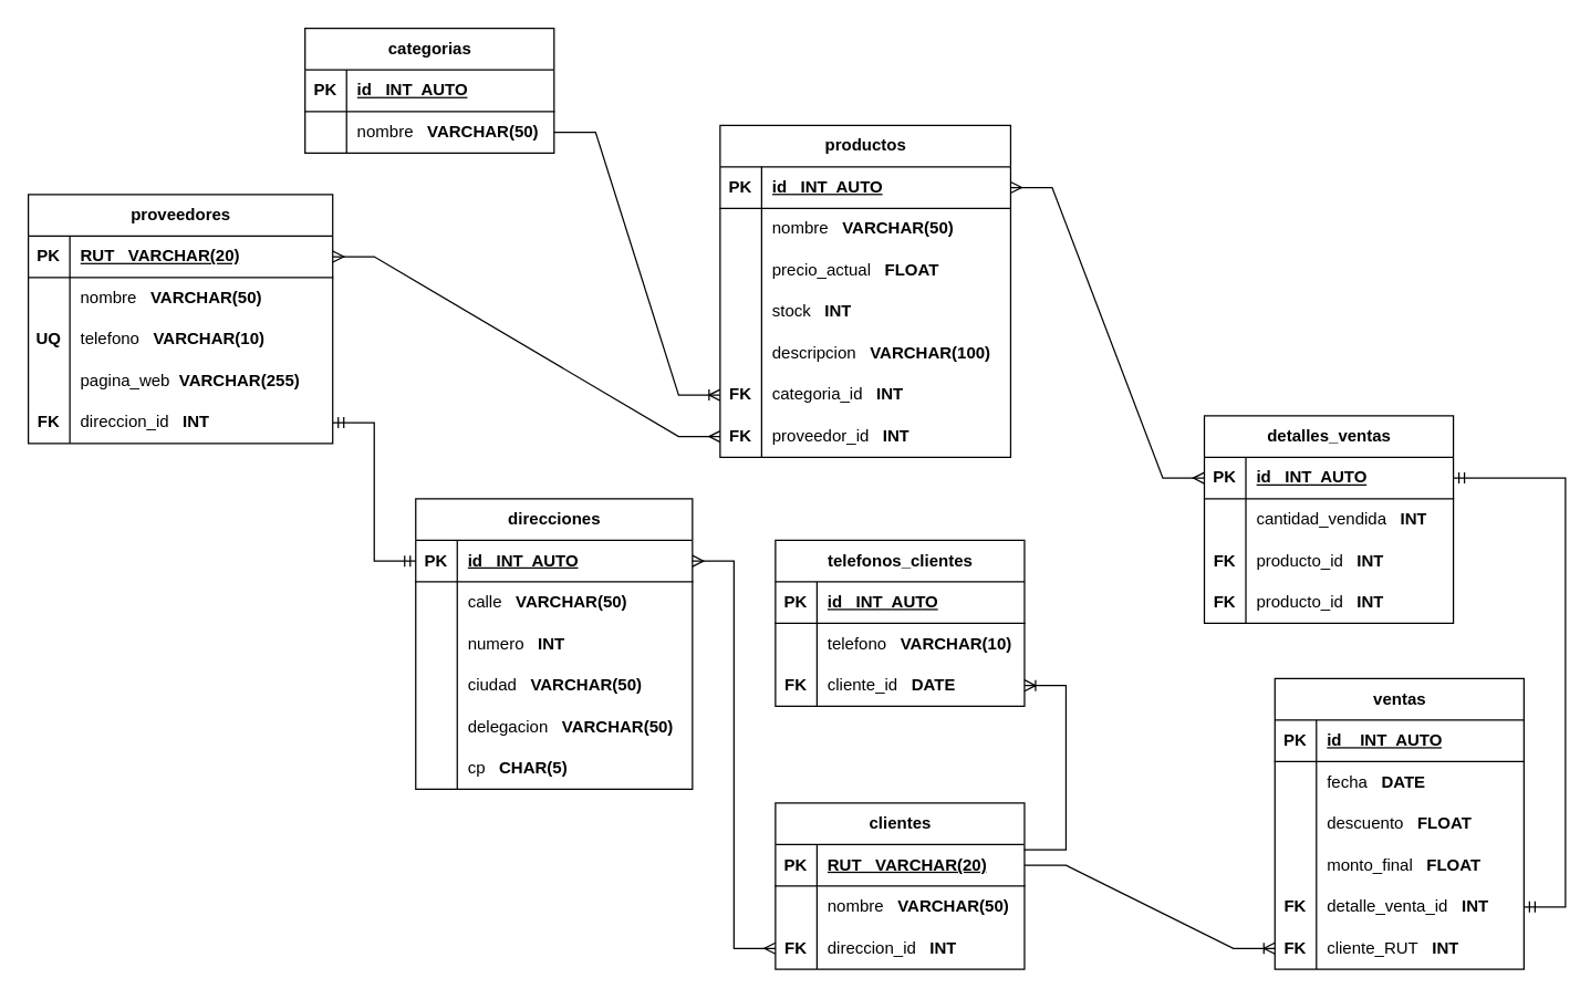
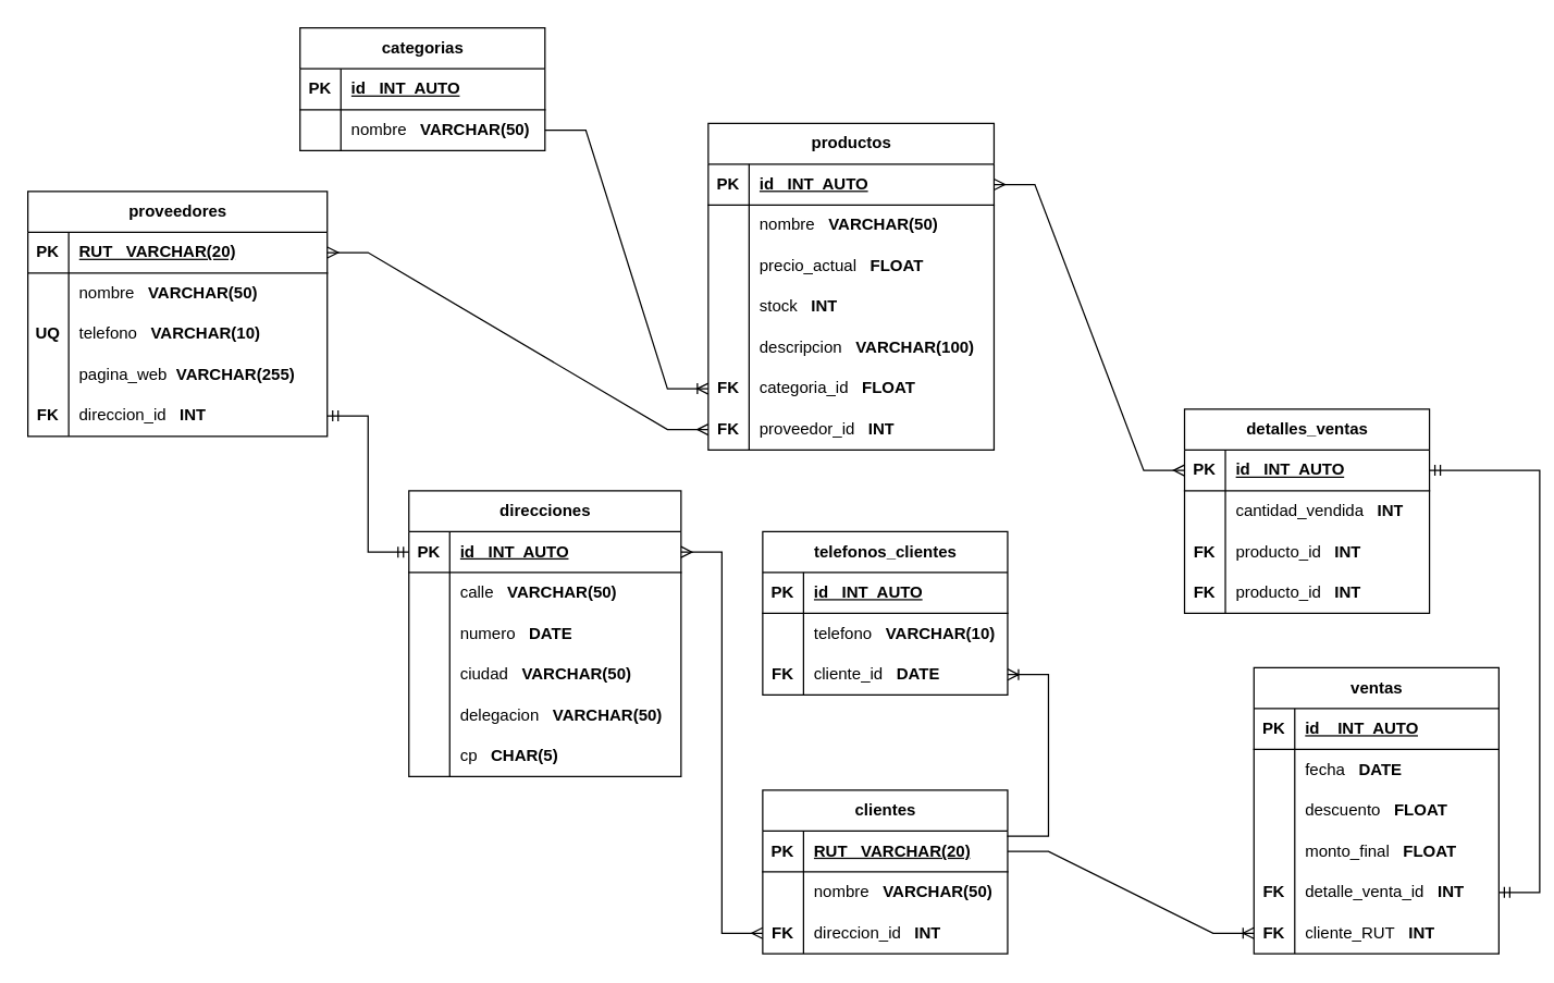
- <mxCell id="75" value="categoria_id&amp;nbsp; &amp;nbsp;&lt;b&gt;INT&lt;/b&gt;" style="shape=partialRectangle;connectable=0;fillColor=none;top=0;left=0;bottom=0;right=0;align=left;spacingLeft=6;overflow=hidden;whiteSpace=wrap;html=1;" parent="73" vertex="1"><mxGeometry x="30" width="180" height="30" as="geometry"><mxRectangle width="180" height="30" as="alternateBounds" /></mxGeometry></mxCell>
+ <mxCell id="75" value="categoria_id&amp;nbsp; &amp;nbsp;&lt;b&gt;FLOAT&lt;/b&gt;" style="shape=partialRectangle;connectable=0;fillColor=none;top=0;left=0;bottom=0;right=0;align=left;spacingLeft=6;overflow=hidden;whiteSpace=wrap;html=1;" parent="73" vertex="1"><mxGeometry x="30" width="180" height="30" as="geometry"><mxRectangle width="180" height="30" as="alternateBounds" /></mxGeometry></mxCell>
- <mxCell id="47" value="numero&amp;nbsp; &lt;b&gt;&amp;nbsp;INT&lt;/b&gt;" style="shape=partialRectangle;connectable=0;fillColor=none;top=0;left=0;bottom=0;right=0;align=left;spacingLeft=6;overflow=hidden;whiteSpace=wrap;html=1;" parent="45" vertex="1"><mxGeometry x="30" width="170" height="30" as="geometry"><mxRectangle width="170" height="30" as="alternateBounds" /></mxGeometry></mxCell>
+ <mxCell id="47" value="numero&amp;nbsp; &lt;b&gt;&amp;nbsp;DATE&lt;/b&gt;" style="shape=partialRectangle;connectable=0;fillColor=none;top=0;left=0;bottom=0;right=0;align=left;spacingLeft=6;overflow=hidden;whiteSpace=wrap;html=1;" parent="45" vertex="1"><mxGeometry x="30" width="170" height="30" as="geometry"><mxRectangle width="170" height="30" as="alternateBounds" /></mxGeometry></mxCell>
